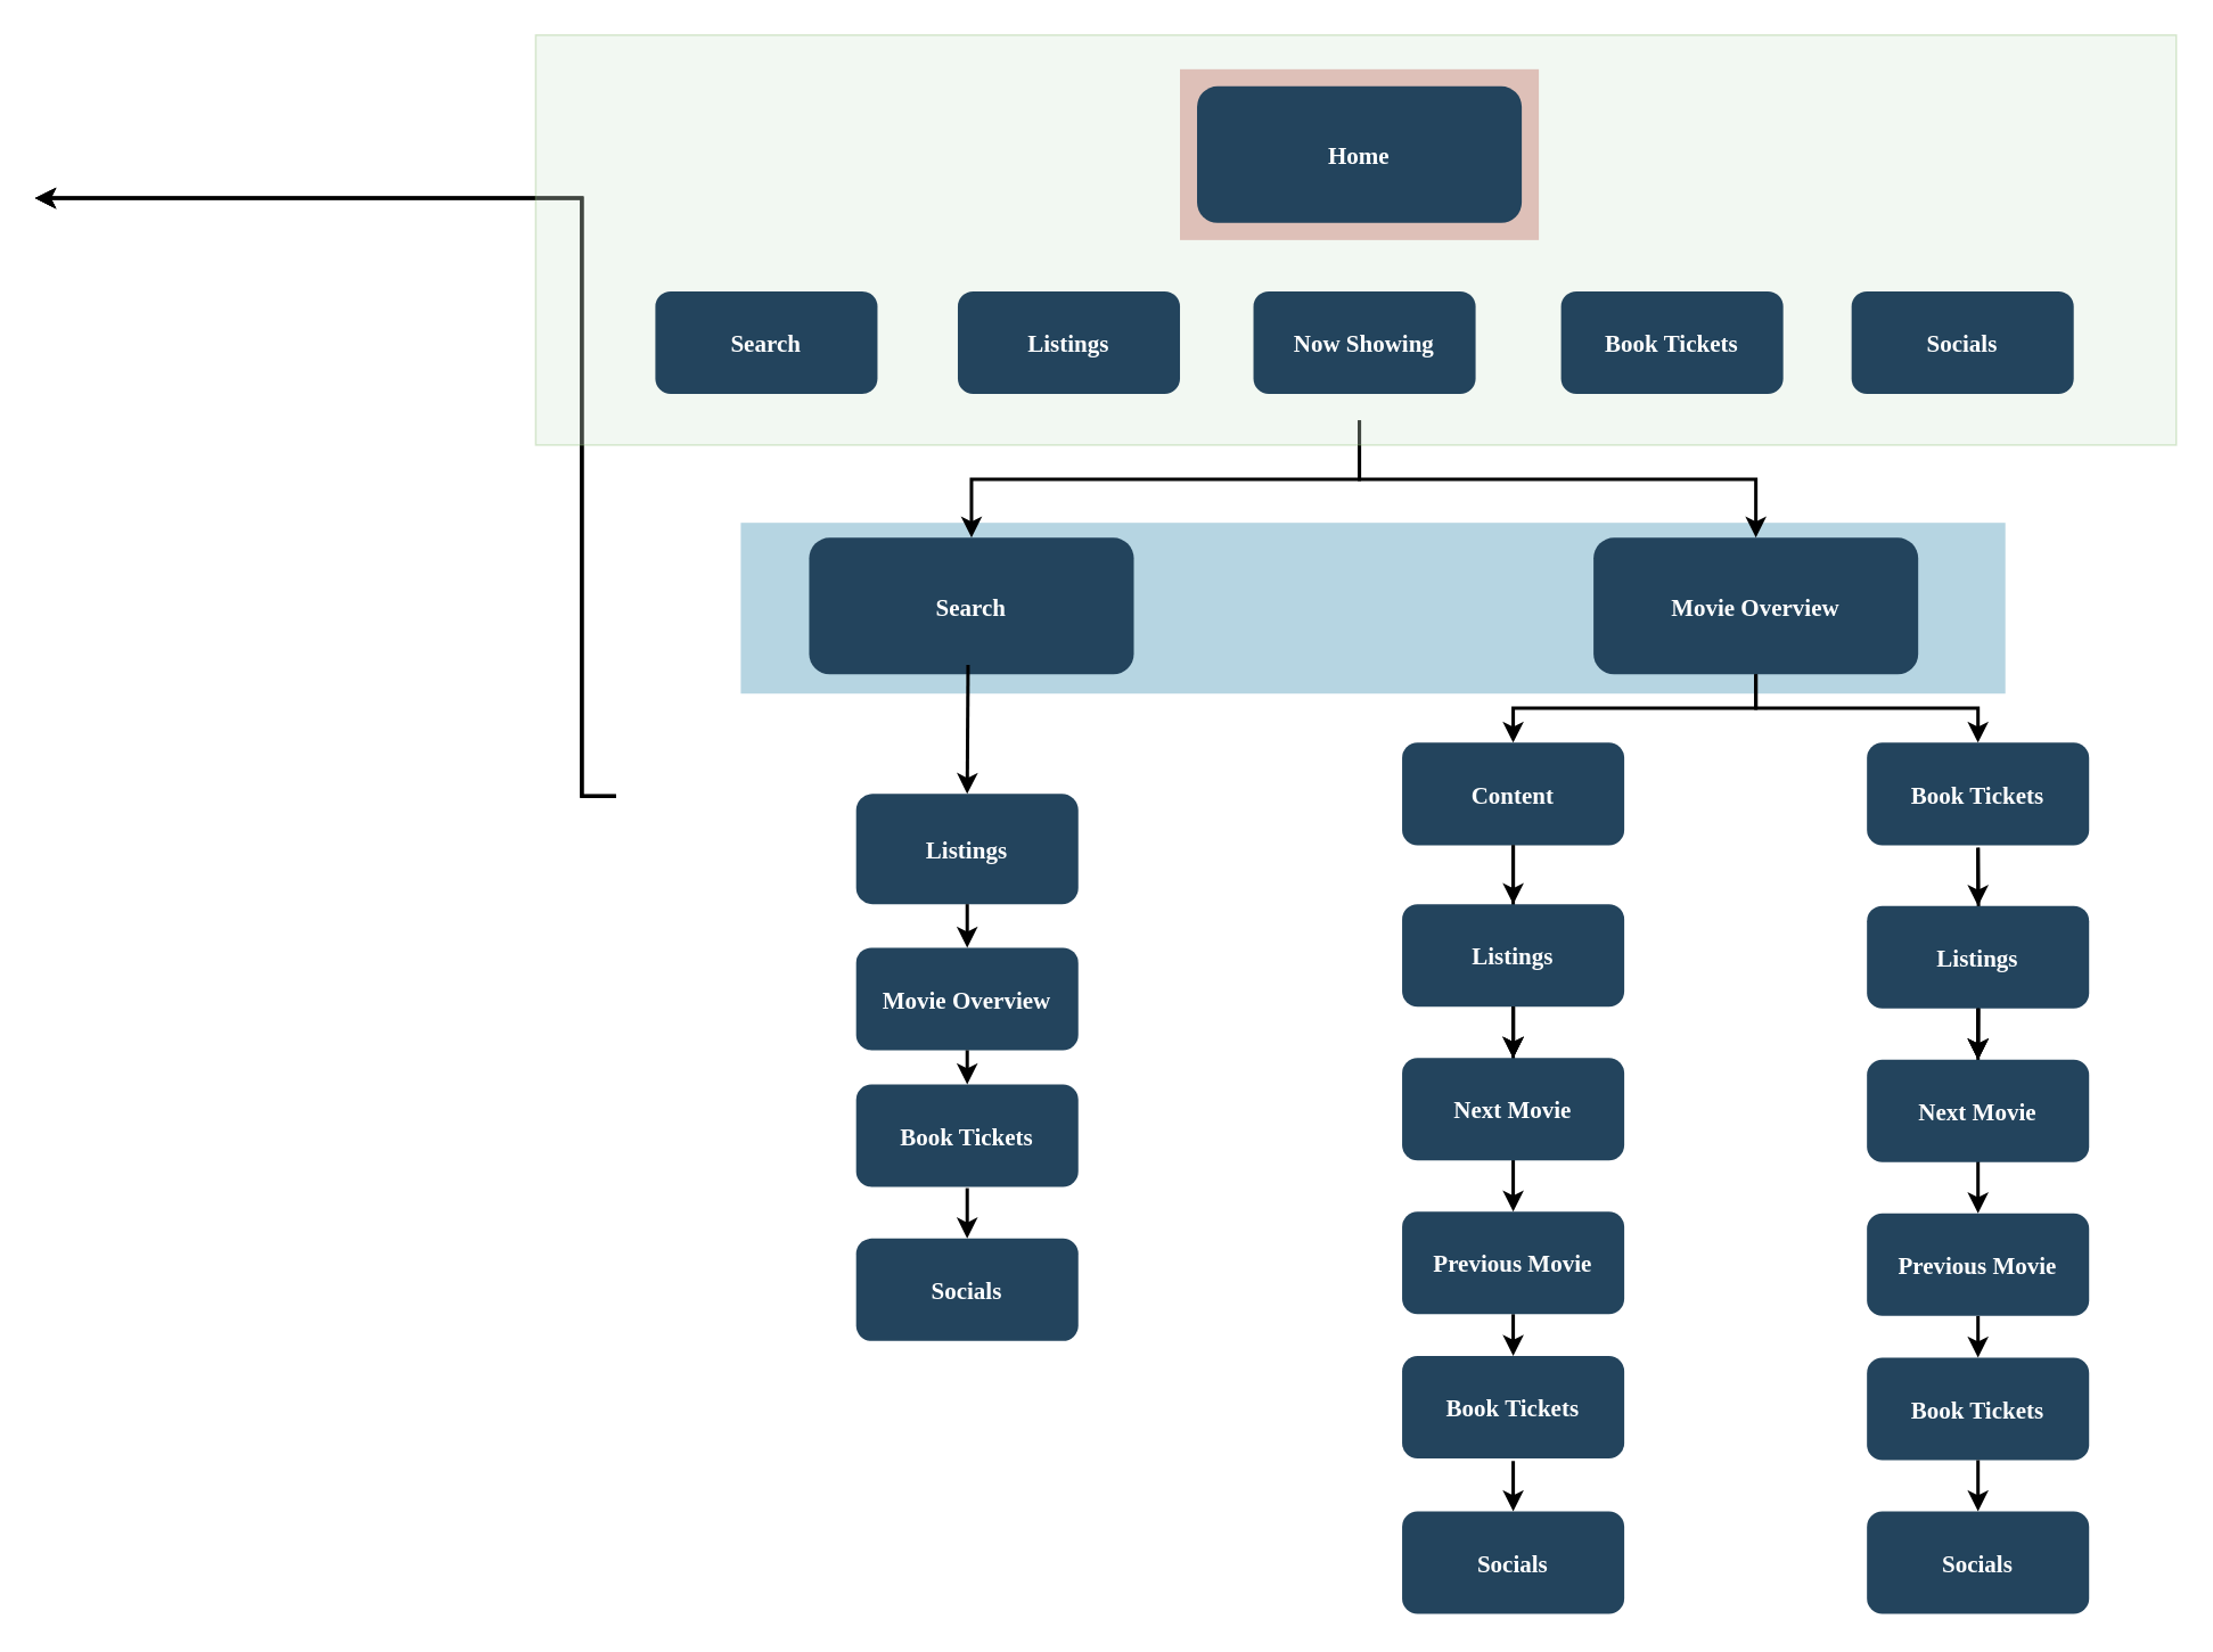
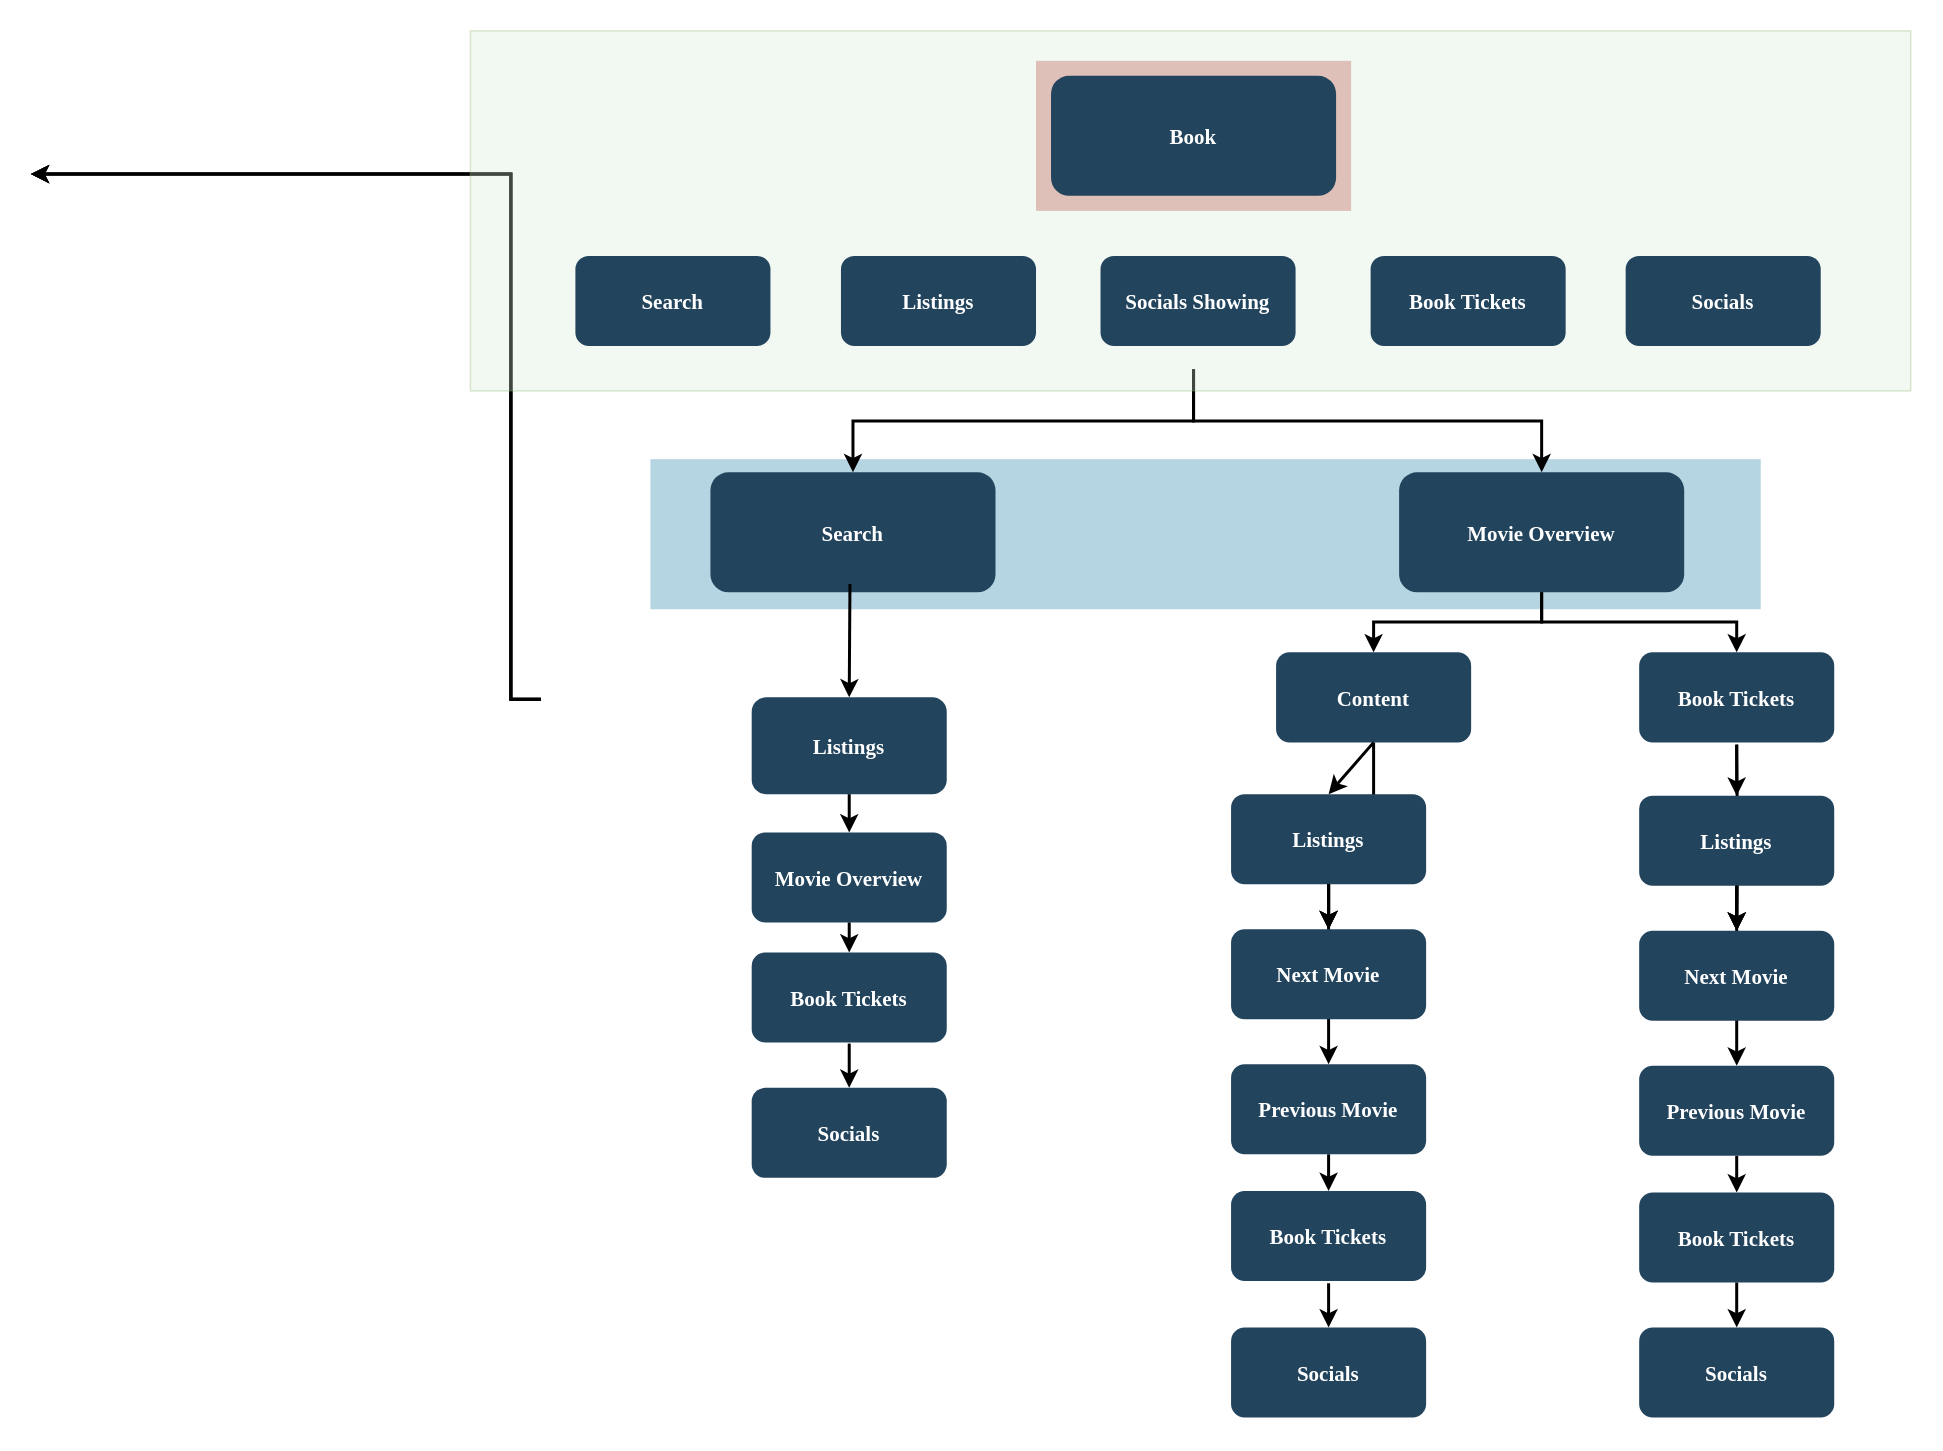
- <mxCell id="26" value="Home" style="rounded=1;fillColor=#23445D;gradientColor=none;strokeColor=none;fontColor=#FFFFFF;fontStyle=1;fontFamily=Tahoma;fontSize=14" vertex="1" parent="1"><mxGeometry x="700" y="50" width="190" height="80" as="geometry" /></mxCell>
+ <mxCell id="26" value="Book" style="rounded=1;fillColor=#23445D;gradientColor=none;strokeColor=none;fontColor=#FFFFFF;fontStyle=1;fontFamily=Tahoma;fontSize=14" vertex="1" parent="1"><mxGeometry x="700" y="50" width="190" height="80" as="geometry" /></mxCell>
- <mxCell id="27" value="Now Showing" style="rounded=1;fillColor=#23445D;gradientColor=none;strokeColor=none;fontColor=#FFFFFF;fontStyle=1;fontFamily=Tahoma;fontSize=14" vertex="1" parent="1"><mxGeometry x="733" y="170" width="130" height="60" as="geometry" /></mxCell>
+ <mxCell id="27" value="Socials Showing" style="rounded=1;fillColor=#23445D;gradientColor=none;strokeColor=none;fontColor=#FFFFFF;fontStyle=1;fontFamily=Tahoma;fontSize=14" vertex="1" parent="1"><mxGeometry x="733" y="170" width="130" height="60" as="geometry" /></mxCell>
- <mxCell id="11" value="Content" style="rounded=1;fillColor=#23445D;gradientColor=none;strokeColor=none;fontColor=#FFFFFF;fontStyle=1;fontFamily=Tahoma;fontSize=14" vertex="1" parent="1"><mxGeometry x="820" y="434.25" width="130" height="60" as="geometry" /></mxCell>
+ <mxCell id="11" value="Content" style="rounded=1;fillColor=#23445D;gradientColor=none;strokeColor=none;fontColor=#FFFFFF;fontStyle=1;fontFamily=Tahoma;fontSize=14" vertex="1" parent="1"><mxGeometry x="850" y="434.25" width="130" height="60" as="geometry" /></mxCell>
